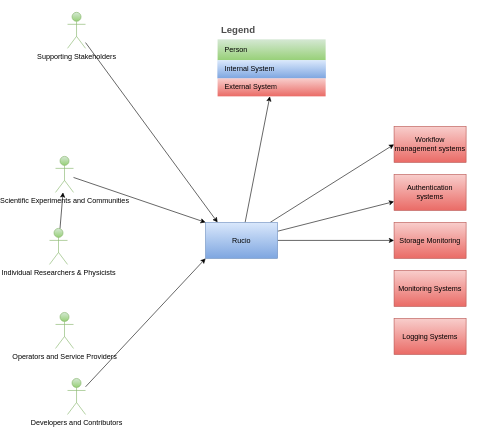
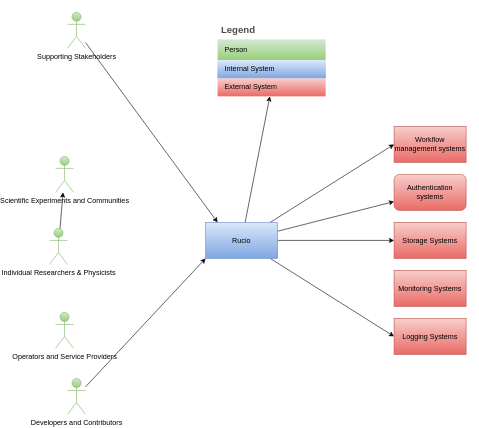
- <mxCell id="8" value="Authentication systems" style="rounded=0;whiteSpace=wrap;html=1;fillColor=#f8cecc;gradientColor=#ea6b66;strokeColor=#b85450;" parent="1" vertex="1"><mxGeometry x="594" y="290" width="120" height="60" as="geometry" /></mxCell>
+ <mxCell id="8" value="Authentication systems" style="whiteSpace=wrap;html=1;fillColor=#f8cecc;gradientColor=#ea6b66;strokeColor=#b85450;rounded=1;" parent="1" vertex="1"><mxGeometry x="594" y="290" width="120" height="60" as="geometry" /></mxCell>
- <mxCell id="13" style="rounded=0;orthogonalLoop=1;jettySize=auto;html=1;entryX=0;entryY=0;entryDx=0;entryDy=0;" parent="1" source="14" target="7" edge="1"><mxGeometry relative="1" as="geometry" /></mxCell>
- <mxCell id="9" value="Storage Monitoring" style="rounded=0;whiteSpace=wrap;html=1;fillColor=#f8cecc;gradientColor=#ea6b66;strokeColor=#b85450;" parent="1" vertex="1"><mxGeometry x="594" y="370" width="120" height="60" as="geometry" /></mxCell>
+ <mxCell id="9" value="Storage Systems" style="rounded=0;whiteSpace=wrap;html=1;fillColor=#f8cecc;gradientColor=#ea6b66;strokeColor=#b85450;" parent="1" vertex="1"><mxGeometry x="594" y="370" width="120" height="60" as="geometry" /></mxCell>
+ <mxCell id="6" style="rounded=0;orthogonalLoop=1;jettySize=auto;html=1;entryX=0;entryY=0.5;entryDx=0;entryDy=0;" parent="1" source="7" target="12" edge="1"><mxGeometry relative="1" as="geometry" /></mxCell>
